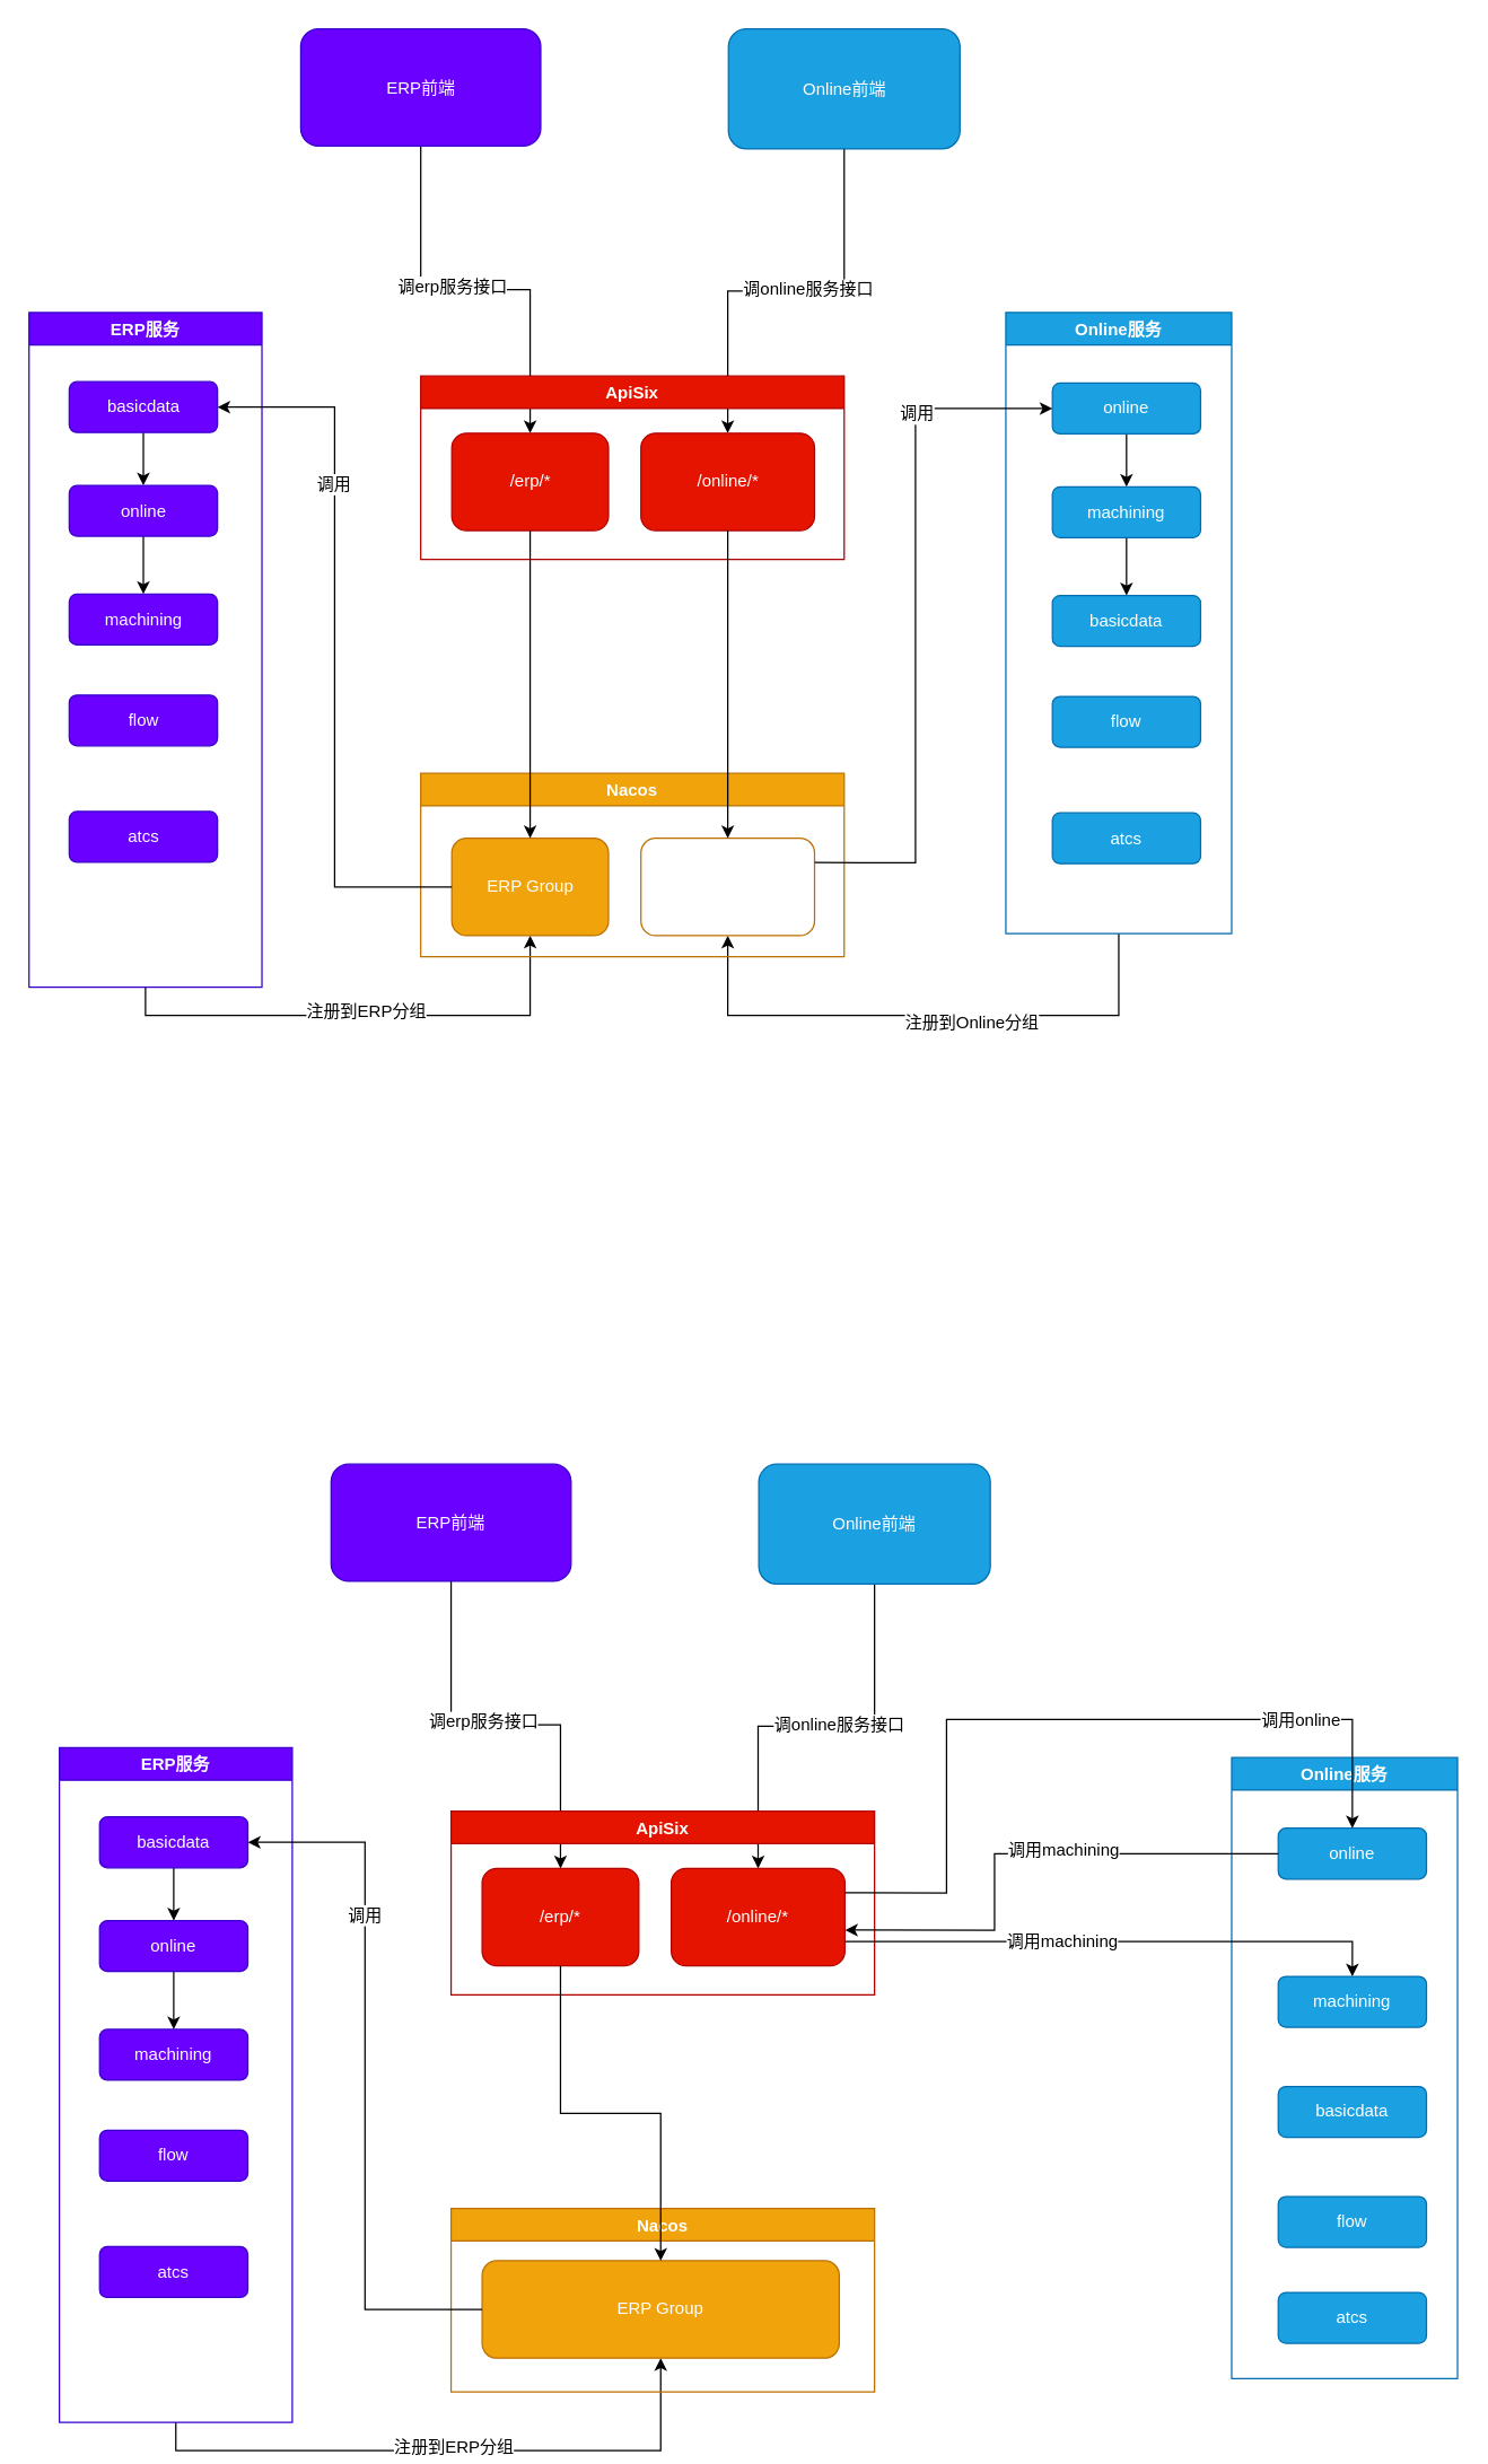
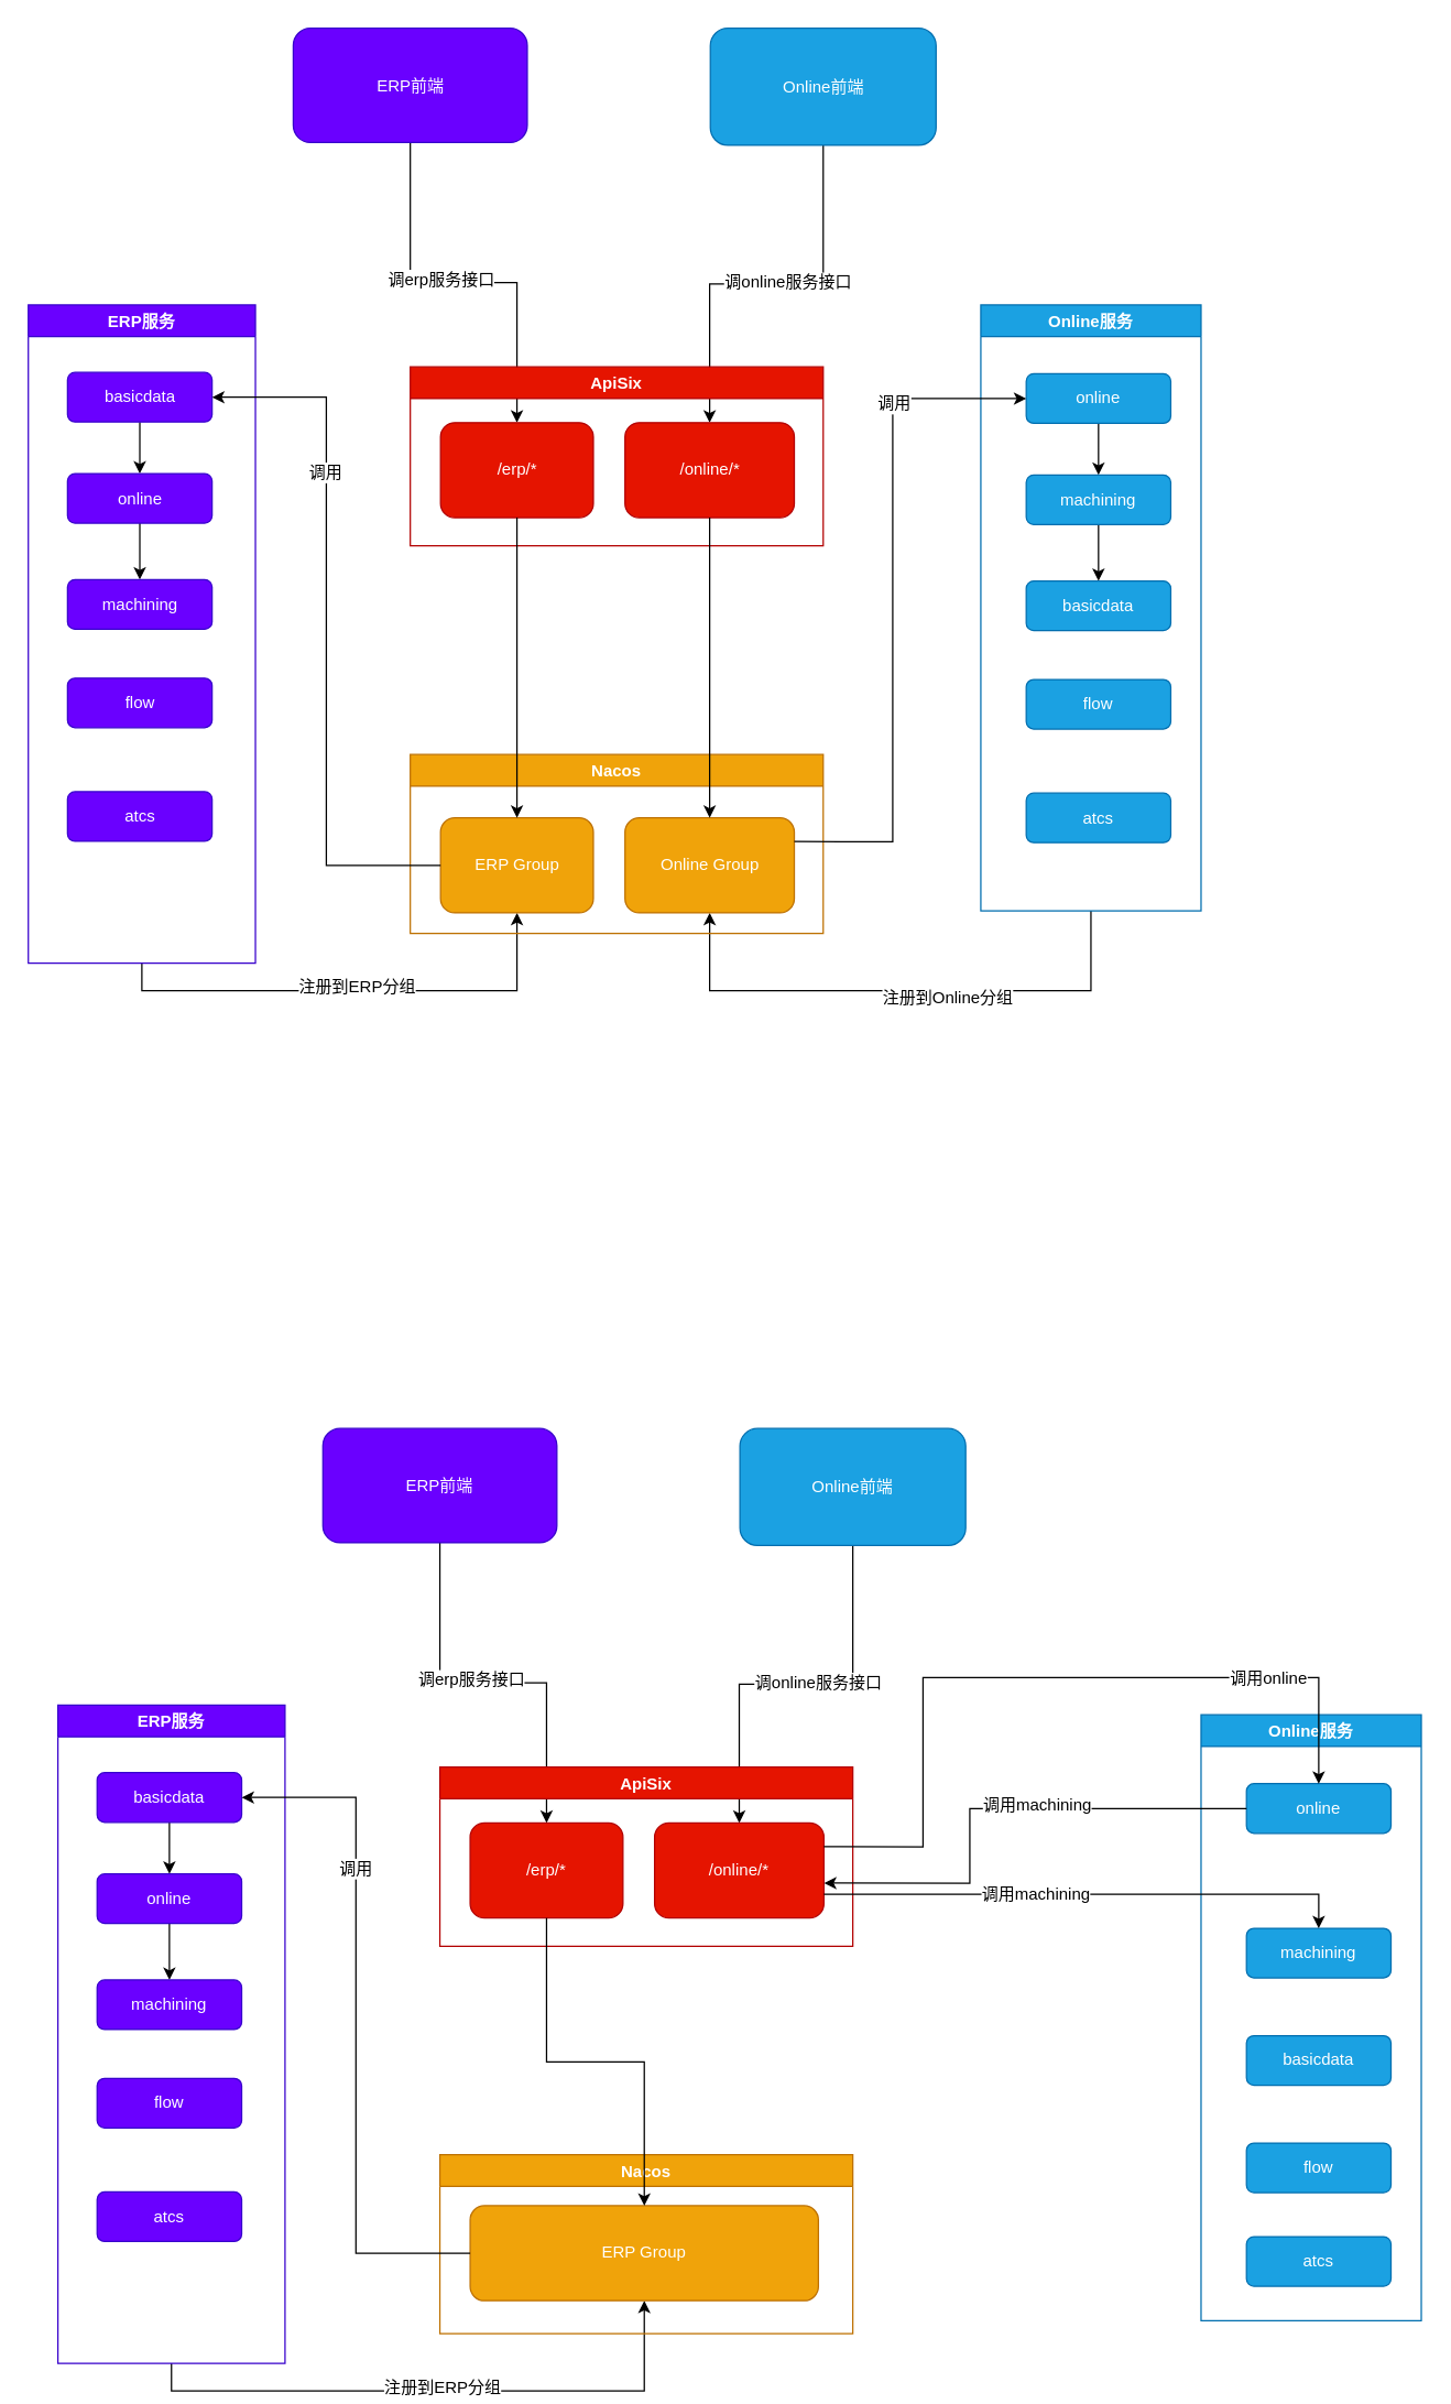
- <mxCell id="33" value="Online Group" style="rounded=1;whiteSpace=wrap;html=1;fillColor=#ffffff;strokeColor=#BD7000;fontColor=#ffffff;glass=0;comic=0;shadow=0;" parent="31" vertex="1"><mxGeometry x="156" y="46" width="123" height="69" as="geometry" /></mxCell>
+ <mxCell id="33" value="Online Group" style="rounded=1;whiteSpace=wrap;html=1;fillColor=#f0a30a;strokeColor=#BD7000;fontColor=#ffffff;glass=0;comic=0;shadow=0;" parent="31" vertex="1"><mxGeometry x="156" y="46" width="123" height="69" as="geometry" /></mxCell>
